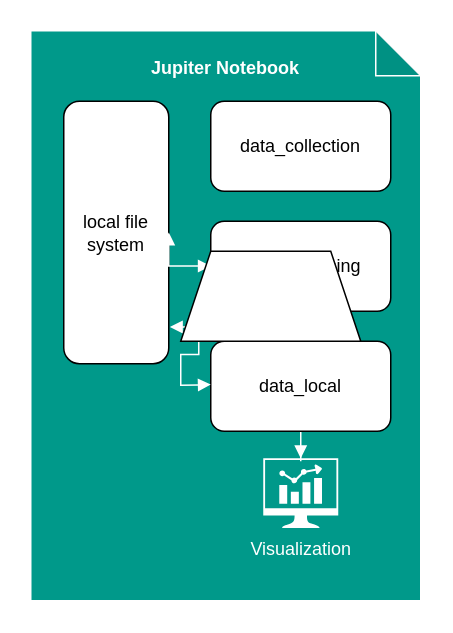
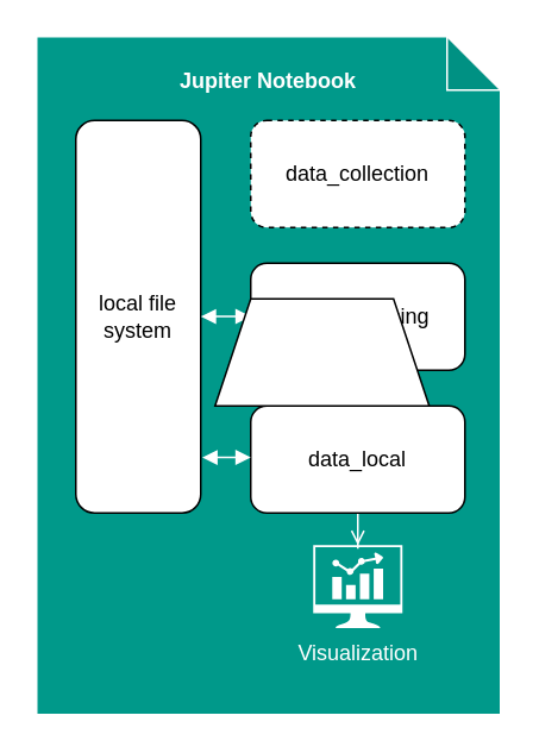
- <mxCell id="3" value="data_collection" style="rounded=1;whiteSpace=wrap;html=1;" vertex="1" parent="1"><mxGeometry x="140" y="67" width="120" height="60" as="geometry" /></mxCell>
+ <mxCell id="3" value="data_collection" style="rounded=1;whiteSpace=wrap;html=1;dashed=1;" vertex="1" parent="1"><mxGeometry x="140" y="67" width="120" height="60" as="geometry" /></mxCell>
- <mxCell id="7" value="local file system" style="rounded=1;whiteSpace=wrap;html=1;" vertex="1" parent="1"><mxGeometry x="42" y="67" width="70" height="175" as="geometry" /></mxCell>
+ <mxCell id="7" value="local file system" style="rounded=1;whiteSpace=wrap;html=1;" vertex="1" parent="1"><mxGeometry x="42" y="67" width="70" height="220" as="geometry" /></mxCell>
- <mxCell id="5" value="" style="edgeStyle=orthogonalEdgeStyle;rounded=0;orthogonalLoop=1;jettySize=auto;html=1;strokeColor=#FFFFFF;endArrow=block;endFill=1;startArrow=none;startFill=0;" edge="1" parent="1" source="6" target="10"><mxGeometry relative="1" as="geometry" /></mxCell>
+ <mxCell id="5" value="" style="edgeStyle=orthogonalEdgeStyle;rounded=0;orthogonalLoop=1;jettySize=auto;html=1;strokeColor=#FFFFFF;endArrow=open;endFill=1;startArrow=none;startFill=0;" edge="1" parent="1" source="6" target="10"><mxGeometry relative="1" as="geometry" /></mxCell>
